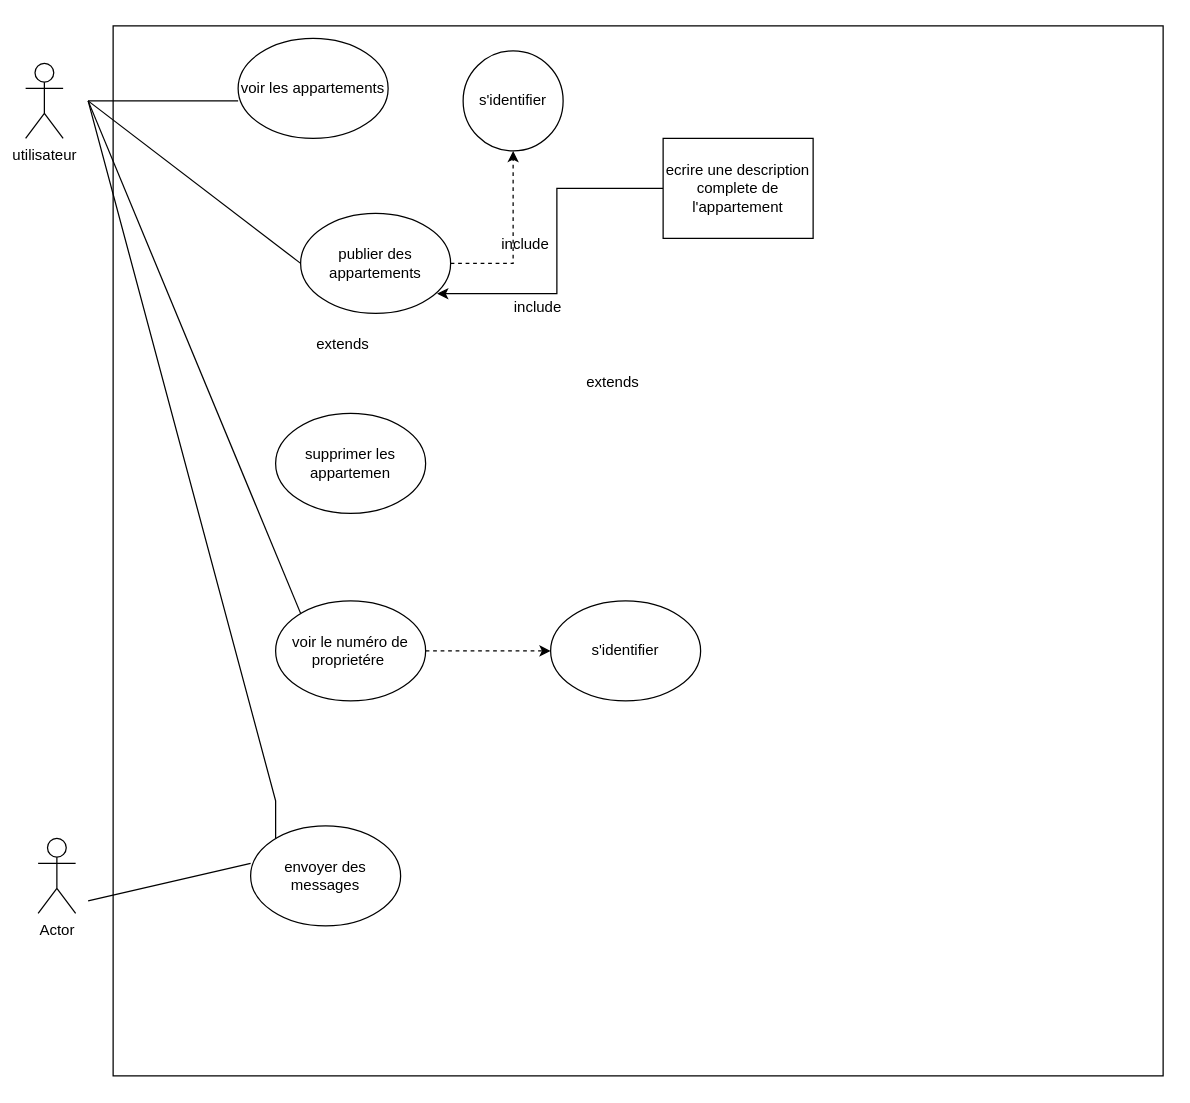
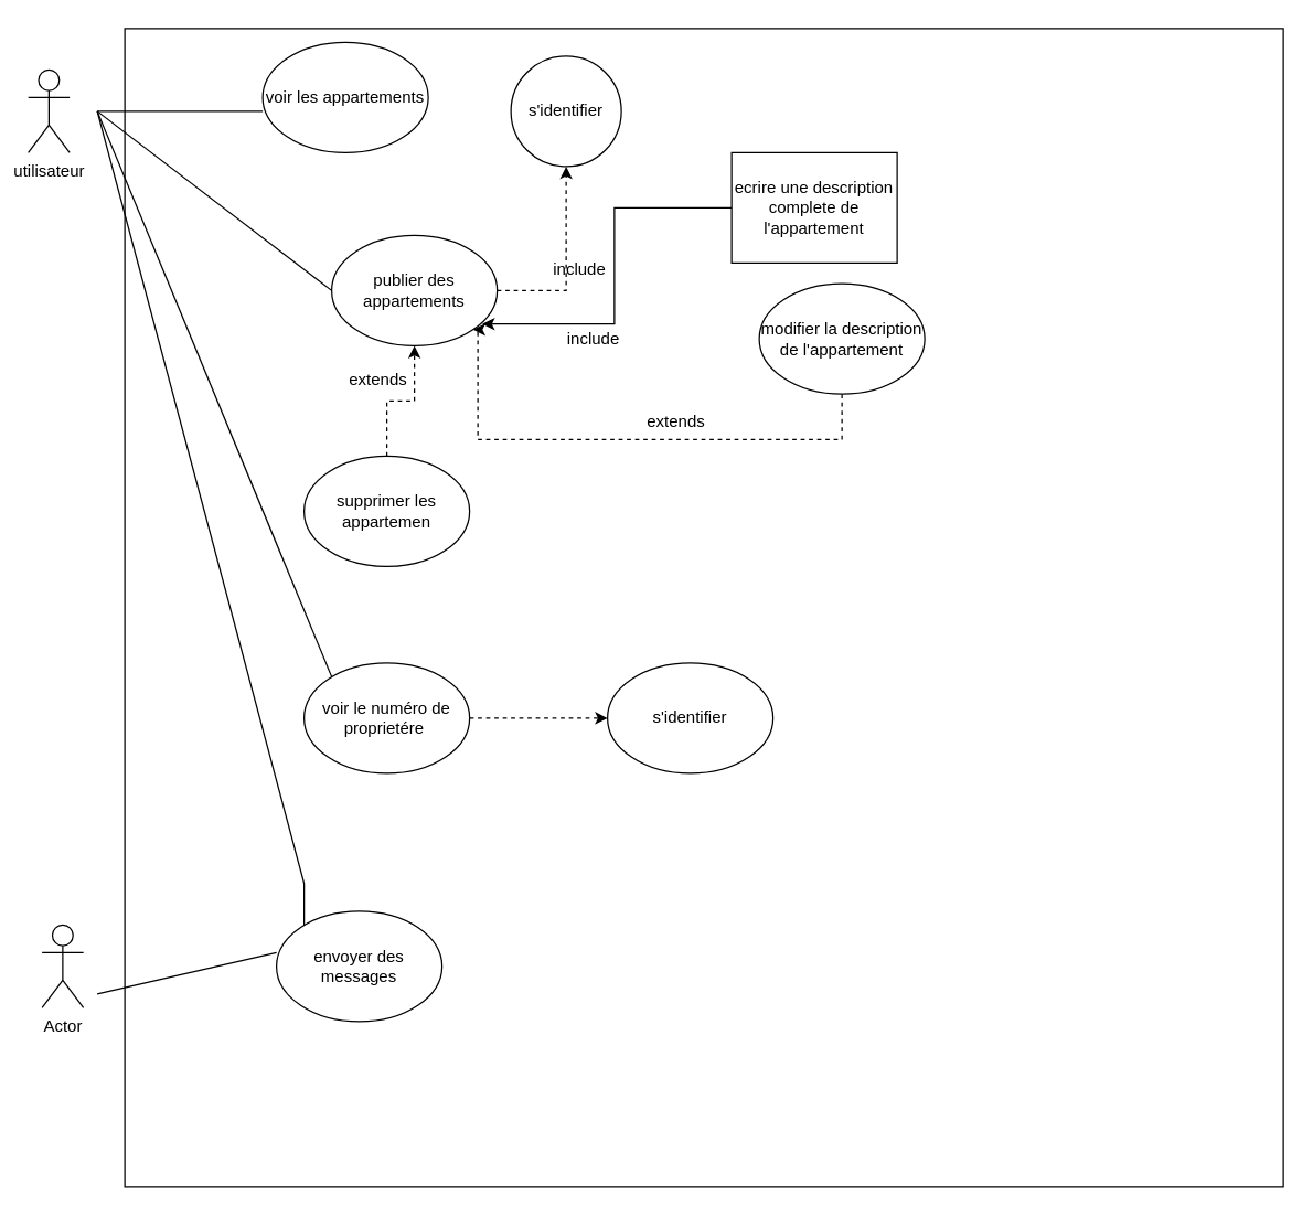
+ <mxCell id="16" value="modifier la description de l'appartement" style="ellipse;whiteSpace=wrap;html=1;" vertex="1" parent="1"><mxGeometry x="550" y="205" width="120" height="80" as="geometry" /></mxCell>
+ <mxCell id="13" value="" style="edgeStyle=orthogonalEdgeStyle;rounded=0;orthogonalLoop=1;jettySize=auto;html=1;entryX=0.5;entryY=1;entryDx=0;entryDy=0;dashed=1;" edge="1" parent="1" source="14" target="5"><mxGeometry relative="1" as="geometry" /></mxCell>
+ <mxCell id="15" value="" style="edgeStyle=orthogonalEdgeStyle;rounded=0;orthogonalLoop=1;jettySize=auto;html=1;entryX=1;entryY=1;entryDx=0;entryDy=0;dashed=1;" edge="1" parent="1" source="16" target="5"><mxGeometry relative="1" as="geometry"><Array as="points"><mxPoint x="346" y="318" /></Array></mxGeometry></mxCell>
